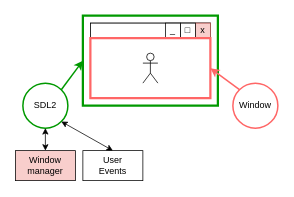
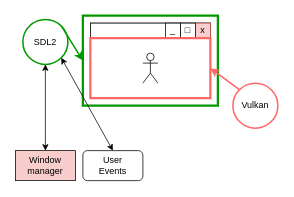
- <mxCell id="3" value="SDL2" style="ellipse;whiteSpace=wrap;html=1;aspect=fixed;strokeColor=#009900;strokeWidth=2;" vertex="1" parent="1"><mxGeometry x="30" y="110" width="60" height="60" as="geometry" /></mxCell>
+ <mxCell id="3" value="SDL2" style="ellipse;whiteSpace=wrap;html=1;aspect=fixed;strokeColor=#009900;strokeWidth=2;" vertex="1" parent="1"><mxGeometry x="30" y="25" width="60" height="60" as="geometry" /></mxCell>
- <mxCell id="14" value="Window" style="ellipse;whiteSpace=wrap;html=1;aspect=fixed;strokeColor=#FF6666;strokeWidth=2;" vertex="1" parent="1"><mxGeometry x="310" y="110" width="60" height="60" as="geometry" /></mxCell>
+ <mxCell id="14" value="Vulkan" style="ellipse;whiteSpace=wrap;html=1;aspect=fixed;strokeColor=#FF6666;strokeWidth=2;" vertex="1" parent="1"><mxGeometry x="310" y="110" width="60" height="60" as="geometry" /></mxCell>
- <mxCell id="15" value="&lt;div&gt;User&lt;/div&gt;&lt;div&gt;Events&lt;br&gt;&lt;/div&gt;" style="rounded=0;whiteSpace=wrap;html=1;" vertex="1" parent="1"><mxGeometry x="110" y="200" width="80" height="40" as="geometry" /></mxCell>
+ <mxCell id="15" value="&lt;div&gt;User&lt;/div&gt;&lt;div&gt;Events&lt;br&gt;&lt;/div&gt;" style="whiteSpace=wrap;html=1;rounded=1;" vertex="1" parent="1"><mxGeometry x="110" y="200" width="80" height="40" as="geometry" /></mxCell>
